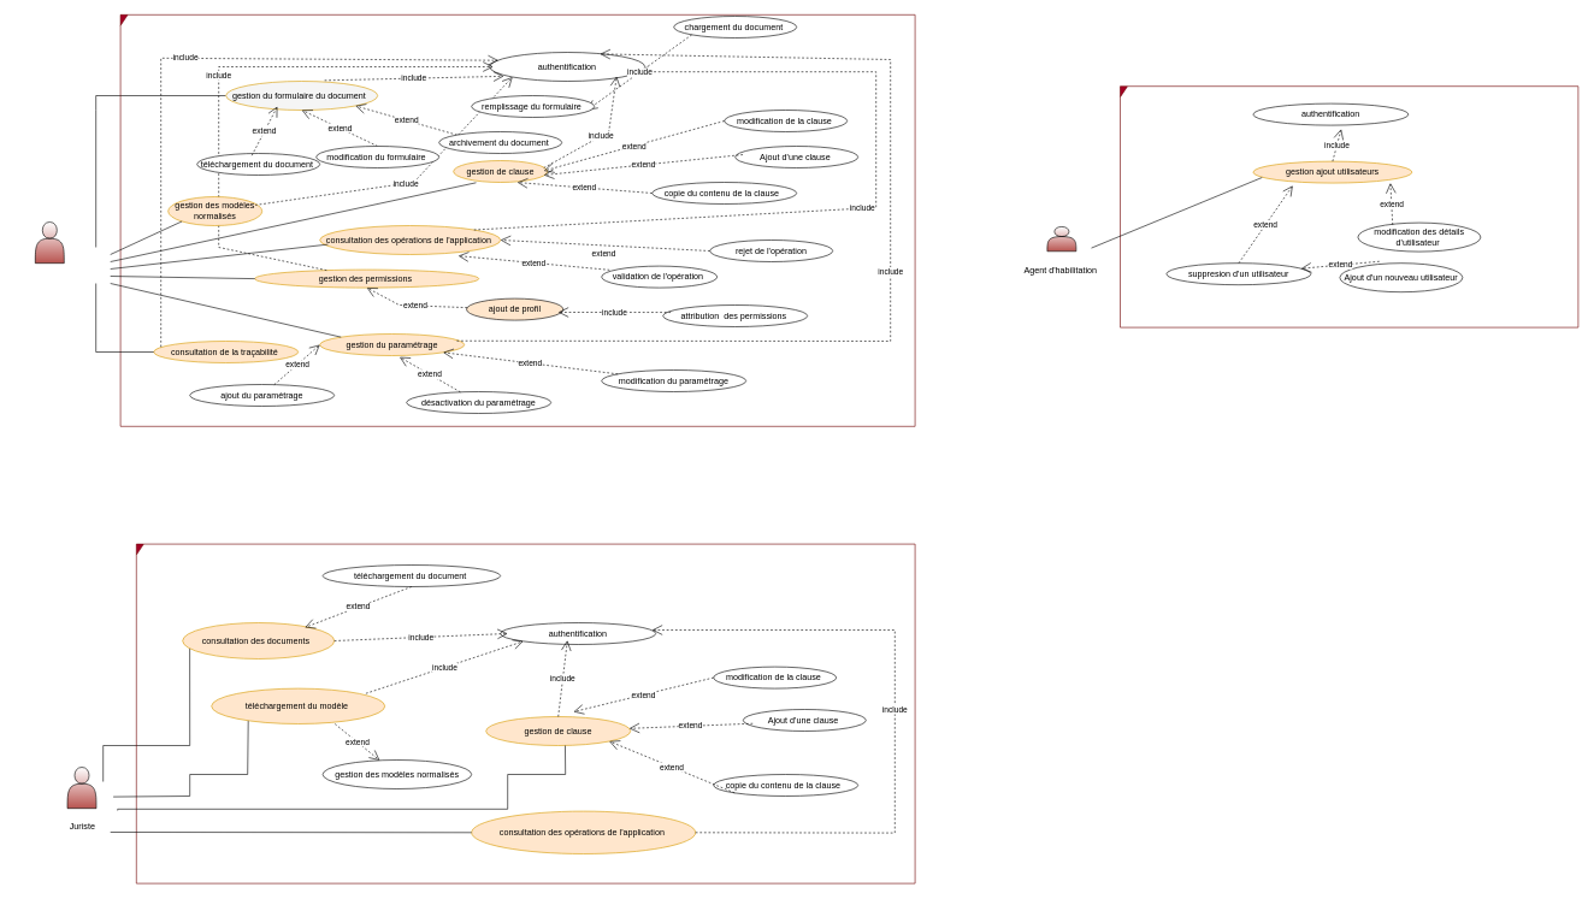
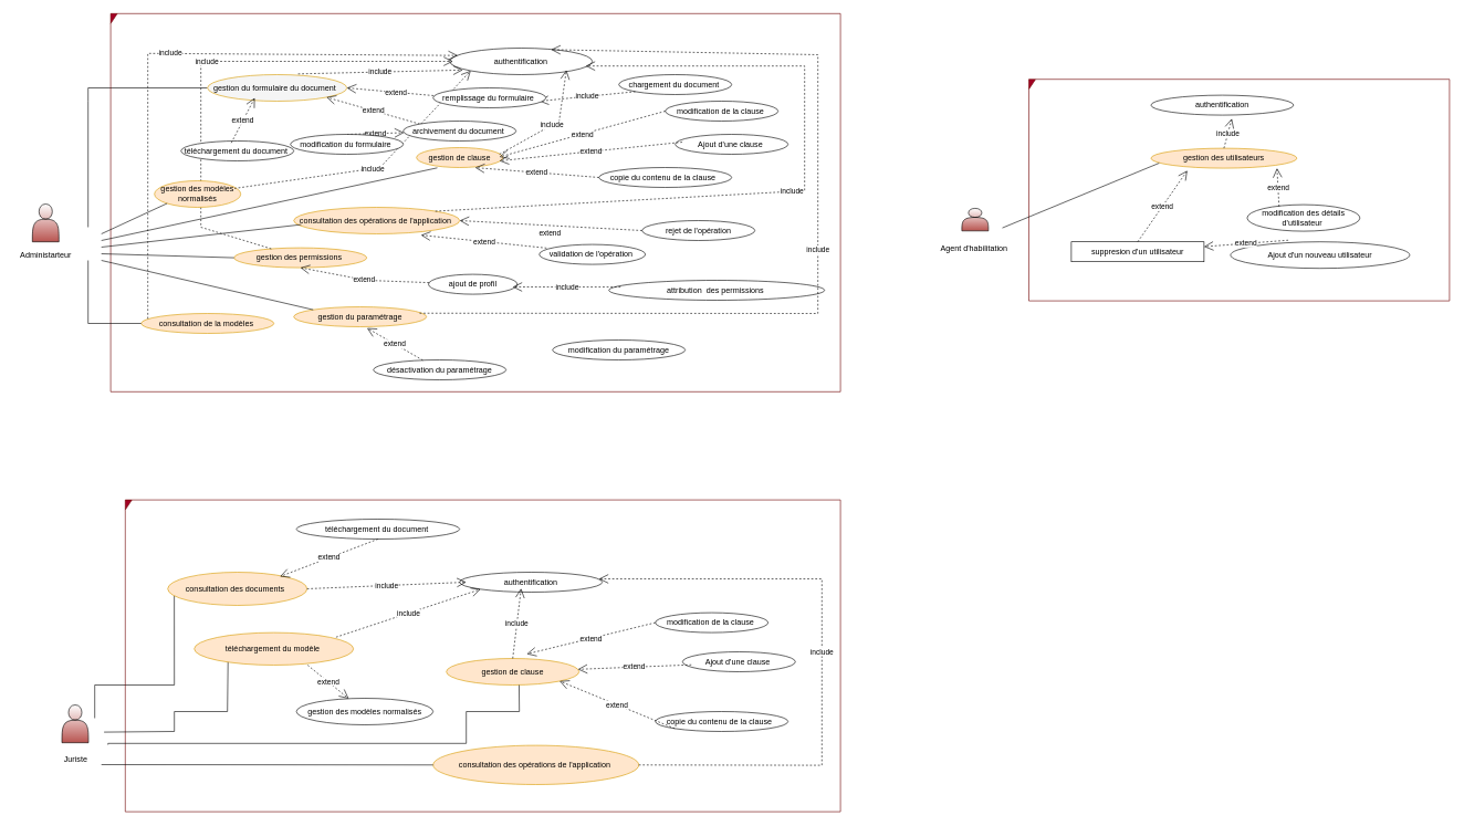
- <mxCell id="40" value="chargement du document&amp;nbsp;" style="ellipse;whiteSpace=wrap;html=1;" parent="1" vertex="1"><mxGeometry x="932" y="22" width="170" height="30" as="geometry" /></mxCell>
+ <mxCell id="40" value="chargement du document&amp;nbsp;" style="ellipse;whiteSpace=wrap;html=1;" parent="1" vertex="1"><mxGeometry x="932" y="112" width="170" height="30" as="geometry" /></mxCell>
+ <mxCell id="31" value="extend" style="endArrow=open;endSize=12;dashed=1;html=1;rounded=0;entryX=1;entryY=0.5;entryDx=0;entryDy=0;exitX=0.109;exitY=0.441;exitDx=0;exitDy=0;exitPerimeter=0;" parent="1" source="53" target="5" edge="1"><mxGeometry width="160" relative="1" as="geometry"><mxPoint x="555" y="146.44" as="sourcePoint" /><mxPoint x="715" y="146.44" as="targetPoint" /></mxGeometry></mxCell>
- <mxCell id="28" value="extend" style="endArrow=open;endSize=12;dashed=1;html=1;rounded=0;entryX=0.5;entryY=1;entryDx=0;entryDy=0;exitX=0.5;exitY=0;exitDx=0;exitDy=0;" parent="1" source="54" target="5" edge="1"><mxGeometry width="160" relative="1" as="geometry"><mxPoint x="262" y="232" as="sourcePoint" /><mxPoint x="422" y="232" as="targetPoint" /></mxGeometry></mxCell>
+ <mxCell id="28" value="extend" style="endArrow=open;endSize=12;dashed=1;html=1;rounded=0;exitX=0.5;exitY=0;exitDx=0;exitDy=0;" parent="1" source="54" target="52" edge="1"><mxGeometry width="160" relative="1" as="geometry"><mxPoint x="262" y="232" as="sourcePoint" /><mxPoint x="422" y="232" as="targetPoint" /></mxGeometry></mxCell>
- <mxCell id="81" value="gestion ajout utilisateurs" style="ellipse;whiteSpace=wrap;html=1;fillColor=#ffe6cc;strokeColor=#d79b00;" parent="1" vertex="1"><mxGeometry x="1734" y="223" width="220" height="30" as="geometry" /></mxCell>
+ <mxCell id="81" value="gestion des utilisateurs" style="ellipse;whiteSpace=wrap;html=1;fillColor=#ffe6cc;strokeColor=#d79b00;" parent="1" vertex="1"><mxGeometry x="1734" y="223" width="220" height="30" as="geometry" /></mxCell>
- <mxCell id="22" value="rejet de l'opération" style="ellipse;whiteSpace=wrap;html=1;" parent="1" vertex="1"><mxGeometry x="982" y="332" width="170" height="30" as="geometry" /></mxCell>
+ <mxCell id="22" value="rejet de l'opération" style="ellipse;whiteSpace=wrap;html=1;" parent="1" vertex="1"><mxGeometry x="967" y="332" width="170" height="30" as="geometry" /></mxCell>
- <mxCell id="83" value="suppresion d'un utilisateur" style="ellipse;whiteSpace=wrap;html=1;" parent="1" vertex="1"><mxGeometry x="1614" y="364" width="200" height="30" as="geometry" /></mxCell>
+ <mxCell id="83" value="suppresion d'un utilisateur" style="whiteSpace=wrap;html=1;rounded=0;" parent="1" vertex="1"><mxGeometry x="1614" y="364" width="200" height="30" as="geometry" /></mxCell>
- <mxCell id="23" value="validation de l'opération&amp;nbsp;" style="ellipse;whiteSpace=wrap;html=1;" parent="1" vertex="1"><mxGeometry x="832" y="368" width="160" height="30" as="geometry" /></mxCell>
+ <mxCell id="23" value="validation de l'opération&amp;nbsp;" style="ellipse;whiteSpace=wrap;html=1;" parent="1" vertex="1"><mxGeometry x="812" y="368" width="160" height="30" as="geometry" /></mxCell>
+ <mxCell id="90" value="Administarteur" style="text;html=1;align=center;verticalAlign=middle;resizable=0;points=[];autosize=1;strokeColor=none;fillColor=none;" vertex="1" parent="1"><mxGeometry x="20.5" y="371" width="95" height="26" as="geometry" /></mxCell>
- <mxCell id="87" value="Ajout d'un nouveau utilisateur" style="ellipse;whiteSpace=wrap;html=1;" parent="1" vertex="1"><mxGeometry x="1854" y="364" width="170" height="40" as="geometry" /></mxCell>
+ <mxCell id="87" value="Ajout d'un nouveau utilisateur" style="ellipse;whiteSpace=wrap;html=1;" parent="1" vertex="1"><mxGeometry x="1854" y="364" width="270" height="40" as="geometry" /></mxCell>
- <mxCell id="10" value="gestion des permissions&amp;nbsp;" style="ellipse;whiteSpace=wrap;html=1;fillColor=#ffe6cc;strokeColor=#d79b00;" parent="1" vertex="1"><mxGeometry x="352" y="373" width="310" height="25" as="geometry" /></mxCell>
+ <mxCell id="10" value="gestion des permissions&amp;nbsp;" style="ellipse;whiteSpace=wrap;html=1;fillColor=#ffe6cc;strokeColor=#d79b00;" parent="1" vertex="1"><mxGeometry x="352" y="373" width="200" height="30" as="geometry" /></mxCell>
- <mxCell id="11" value="ajout de profil" style="ellipse;whiteSpace=wrap;html=1;fillColor=#ffe6cc;" parent="1" vertex="1"><mxGeometry x="645" y="413" width="134" height="30" as="geometry" /></mxCell>
+ <mxCell id="11" value="ajout de profil" style="ellipse;whiteSpace=wrap;html=1;" parent="1" vertex="1"><mxGeometry x="645" y="413" width="134" height="30" as="geometry" /></mxCell>
- <mxCell id="13" value="attribution&amp;nbsp; des permissions&amp;nbsp;" style="ellipse;whiteSpace=wrap;html=1;" parent="1" vertex="1"><mxGeometry x="917" y="422" width="200" height="30" as="geometry" /></mxCell>
+ <mxCell id="13" value="attribution&amp;nbsp; des permissions&amp;nbsp;" style="ellipse;whiteSpace=wrap;html=1;" parent="1" vertex="1"><mxGeometry x="917" y="422" width="325" height="30" as="geometry" /></mxCell>
- <mxCell id="46" value="consultation de la traçabilité&amp;nbsp;" style="ellipse;whiteSpace=wrap;html=1;fillColor=#ffe6cc;strokeColor=#d79b00;" parent="1" vertex="1"><mxGeometry x="212" y="472" width="200" height="30" as="geometry" /></mxCell>
+ <mxCell id="46" value="consultation de la modèles&amp;nbsp;" style="ellipse;whiteSpace=wrap;html=1;fillColor=#ffe6cc;strokeColor=#d79b00;" parent="1" vertex="1"><mxGeometry x="212" y="472" width="200" height="30" as="geometry" /></mxCell>
- <mxCell id="19" value="extend" style="endArrow=open;endSize=12;dashed=1;html=1;rounded=0;entryX=1;entryY=1;entryDx=0;entryDy=0;" parent="1" source="14" target="12" edge="1"><mxGeometry width="160" relative="1" as="geometry"><mxPoint x="852" y="392" as="sourcePoint" /><mxPoint x="1012" y="392" as="targetPoint" /></mxGeometry></mxCell>
- <mxCell id="17" value="extend" style="endArrow=open;endSize=12;dashed=1;html=1;rounded=0;entryX=0;entryY=0.5;entryDx=0;entryDy=0;" parent="1" source="16" target="12" edge="1"><mxGeometry width="160" relative="1" as="geometry"><mxPoint x="442" y="391" as="sourcePoint" /><mxPoint x="602" y="391" as="targetPoint" /></mxGeometry></mxCell>
- <mxCell id="16" value="ajout du paramétrage" style="ellipse;whiteSpace=wrap;html=1;" parent="1" vertex="1"><mxGeometry x="262" y="532" width="200" height="30" as="geometry" /></mxCell>
